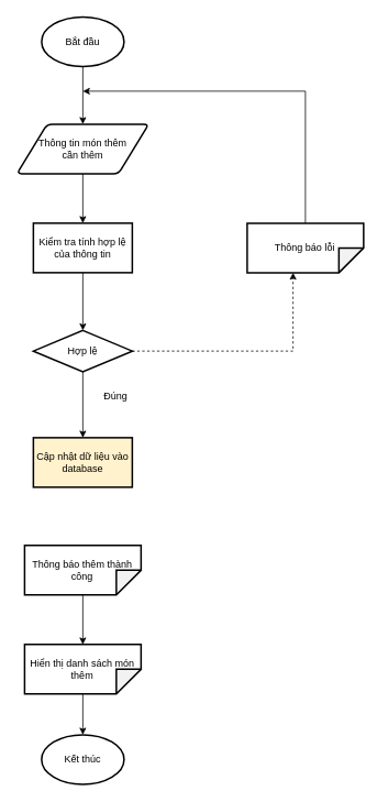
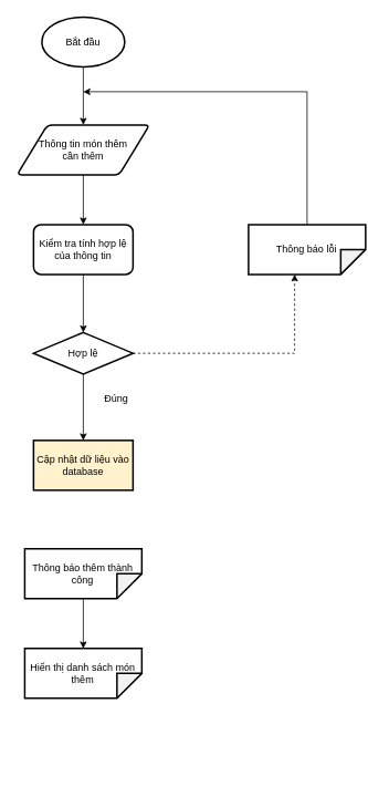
- <mxCell id="8" value="Kiểm tra tính hợp lệ của thông tin" style="rounded=0;whiteSpace=wrap;html=1;strokeWidth=2;" parent="1" vertex="1"><mxGeometry x="40" y="270" width="120" height="60" as="geometry" /></mxCell>
+ <mxCell id="8" value="Kiểm tra tính hợp lệ của thông tin" style="whiteSpace=wrap;html=1;strokeWidth=2;rounded=1;" parent="1" vertex="1"><mxGeometry x="40" y="270" width="120" height="60" as="geometry" /></mxCell>
- <mxCell id="15" style="edgeStyle=orthogonalEdgeStyle;rounded=0;orthogonalLoop=1;jettySize=auto;html=1;startArrow=none;" parent="1" source="18" target="4" edge="1"><mxGeometry relative="1" as="geometry" /></mxCell>
- <mxCell id="4" value="Kết thúc" style="strokeWidth=2;html=1;shape=mxgraph.flowchart.start_1;whiteSpace=wrap;" parent="1" vertex="1"><mxGeometry x="50" y="890" width="100" height="60" as="geometry" /></mxCell>
